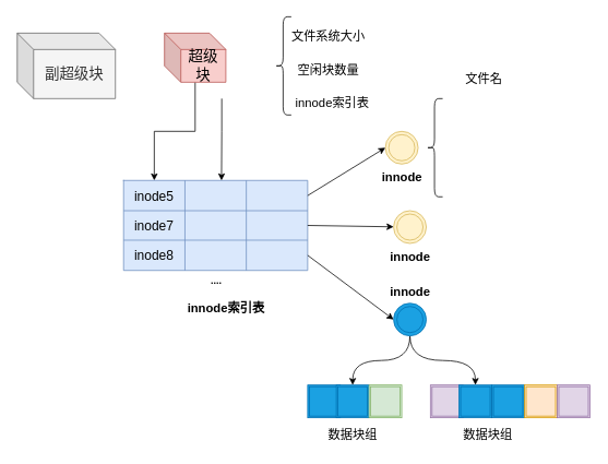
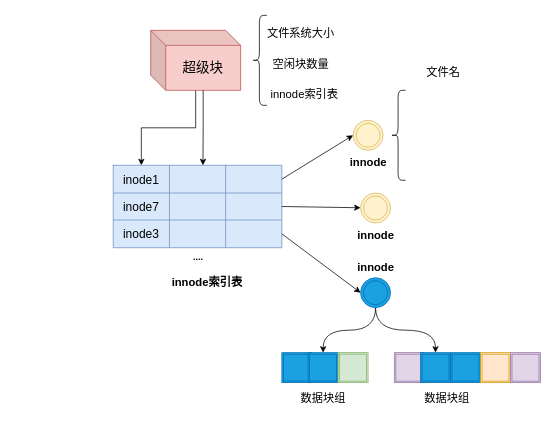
- <mxCell id="3" value="&lt;font style=&quot;font-size: 18px;&quot;&gt;超级块&lt;/font&gt;" style="shape=cube;whiteSpace=wrap;html=1;boundedLbl=1;backgroundOutline=1;darkOpacity=0.05;darkOpacity2=0.1;fillColor=#f8cecc;strokeColor=#b85450;" vertex="1" parent="1"><mxGeometry x="200" y="40" width="75" height="60" as="geometry" /></mxCell>
+ <mxCell id="3" value="&lt;font style=&quot;font-size: 18px;&quot;&gt;超级块&lt;/font&gt;" style="shape=cube;whiteSpace=wrap;html=1;boundedLbl=1;backgroundOutline=1;darkOpacity=0.05;darkOpacity2=0.1;fillColor=#f8cecc;strokeColor=#b85450;" vertex="1" parent="1"><mxGeometry x="200" y="40" width="120" height="80" as="geometry" /></mxCell>
- <mxCell id="4" value="&lt;font style=&quot;font-size: 18px;&quot;&gt;副超级块&lt;/font&gt;" style="shape=cube;whiteSpace=wrap;html=1;boundedLbl=1;backgroundOutline=1;darkOpacity=0.05;darkOpacity2=0.1;fillColor=#f5f5f5;strokeColor=#666666;fontColor=#333333;" vertex="1" parent="1"><mxGeometry x="20" y="40" width="120" height="80" as="geometry" /></mxCell>
- <mxCell id="13" value="inode5" style="shape=partialRectangle;html=1;whiteSpace=wrap;connectable=0;strokeColor=inherit;overflow=hidden;fillColor=none;top=0;left=0;bottom=0;right=0;pointerEvents=1;fontSize=16;" vertex="1" parent="12"><mxGeometry width="75" height="37" as="geometry"><mxRectangle width="75" height="37" as="alternateBounds" /></mxGeometry></mxCell>
+ <mxCell id="13" value="inode1" style="shape=partialRectangle;html=1;whiteSpace=wrap;connectable=0;strokeColor=inherit;overflow=hidden;fillColor=none;top=0;left=0;bottom=0;right=0;pointerEvents=1;fontSize=16;" vertex="1" parent="12"><mxGeometry width="75" height="37" as="geometry"><mxRectangle width="75" height="37" as="alternateBounds" /></mxGeometry></mxCell>
- <mxCell id="21" value="inode8" style="shape=partialRectangle;html=1;whiteSpace=wrap;connectable=0;strokeColor=inherit;overflow=hidden;fillColor=none;top=0;left=0;bottom=0;right=0;pointerEvents=1;fontSize=16;" vertex="1" parent="20"><mxGeometry width="75" height="37" as="geometry"><mxRectangle width="75" height="37" as="alternateBounds" /></mxGeometry></mxCell>
+ <mxCell id="21" value="inode3" style="shape=partialRectangle;html=1;whiteSpace=wrap;connectable=0;strokeColor=inherit;overflow=hidden;fillColor=none;top=0;left=0;bottom=0;right=0;pointerEvents=1;fontSize=16;" vertex="1" parent="20"><mxGeometry width="75" height="37" as="geometry"><mxRectangle width="75" height="37" as="alternateBounds" /></mxGeometry></mxCell>
